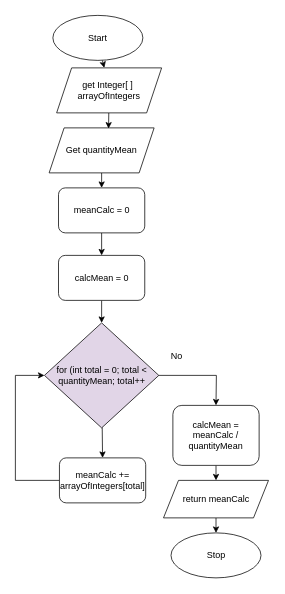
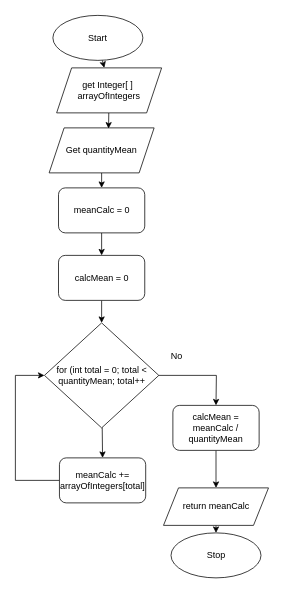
- <mxCell id="17" value="for (int total = 0; total &amp;lt; quantityMean; total++" style="rhombus;whiteSpace=wrap;html=1;fillColor=#e1d5e7;" vertex="1" parent="1"><mxGeometry x="58.75" y="430" width="152.5" height="140" as="geometry" /></mxCell>
+ <mxCell id="17" value="for (int total = 0; total &amp;lt; quantityMean; total++" style="rhombus;whiteSpace=wrap;html=1;" vertex="1" parent="1"><mxGeometry x="58.75" y="430" width="152.5" height="140" as="geometry" /></mxCell>
- <mxCell id="22" value="calcMean = meanCalc / quantityMean" style="rounded=1;whiteSpace=wrap;html=1;" vertex="1" parent="1"><mxGeometry x="230" y="540" width="115" height="80" as="geometry" /></mxCell>
+ <mxCell id="22" value="calcMean = meanCalc / quantityMean" style="rounded=1;whiteSpace=wrap;html=1;" vertex="1" parent="1"><mxGeometry x="230" y="540" width="115" height="60" as="geometry" /></mxCell>
- <mxCell id="5" value="return meanCalc" style="shape=parallelogram;perimeter=parallelogramPerimeter;whiteSpace=wrap;html=1;fixedSize=1;" parent="1" vertex="1"><mxGeometry x="217.5" y="640" width="140" height="50" as="geometry" /></mxCell>
+ <mxCell id="5" value="return meanCalc" style="shape=parallelogram;perimeter=parallelogramPerimeter;whiteSpace=wrap;html=1;fixedSize=1;" parent="1" vertex="1"><mxGeometry x="217.5" y="650" width="140" height="50" as="geometry" /></mxCell>
